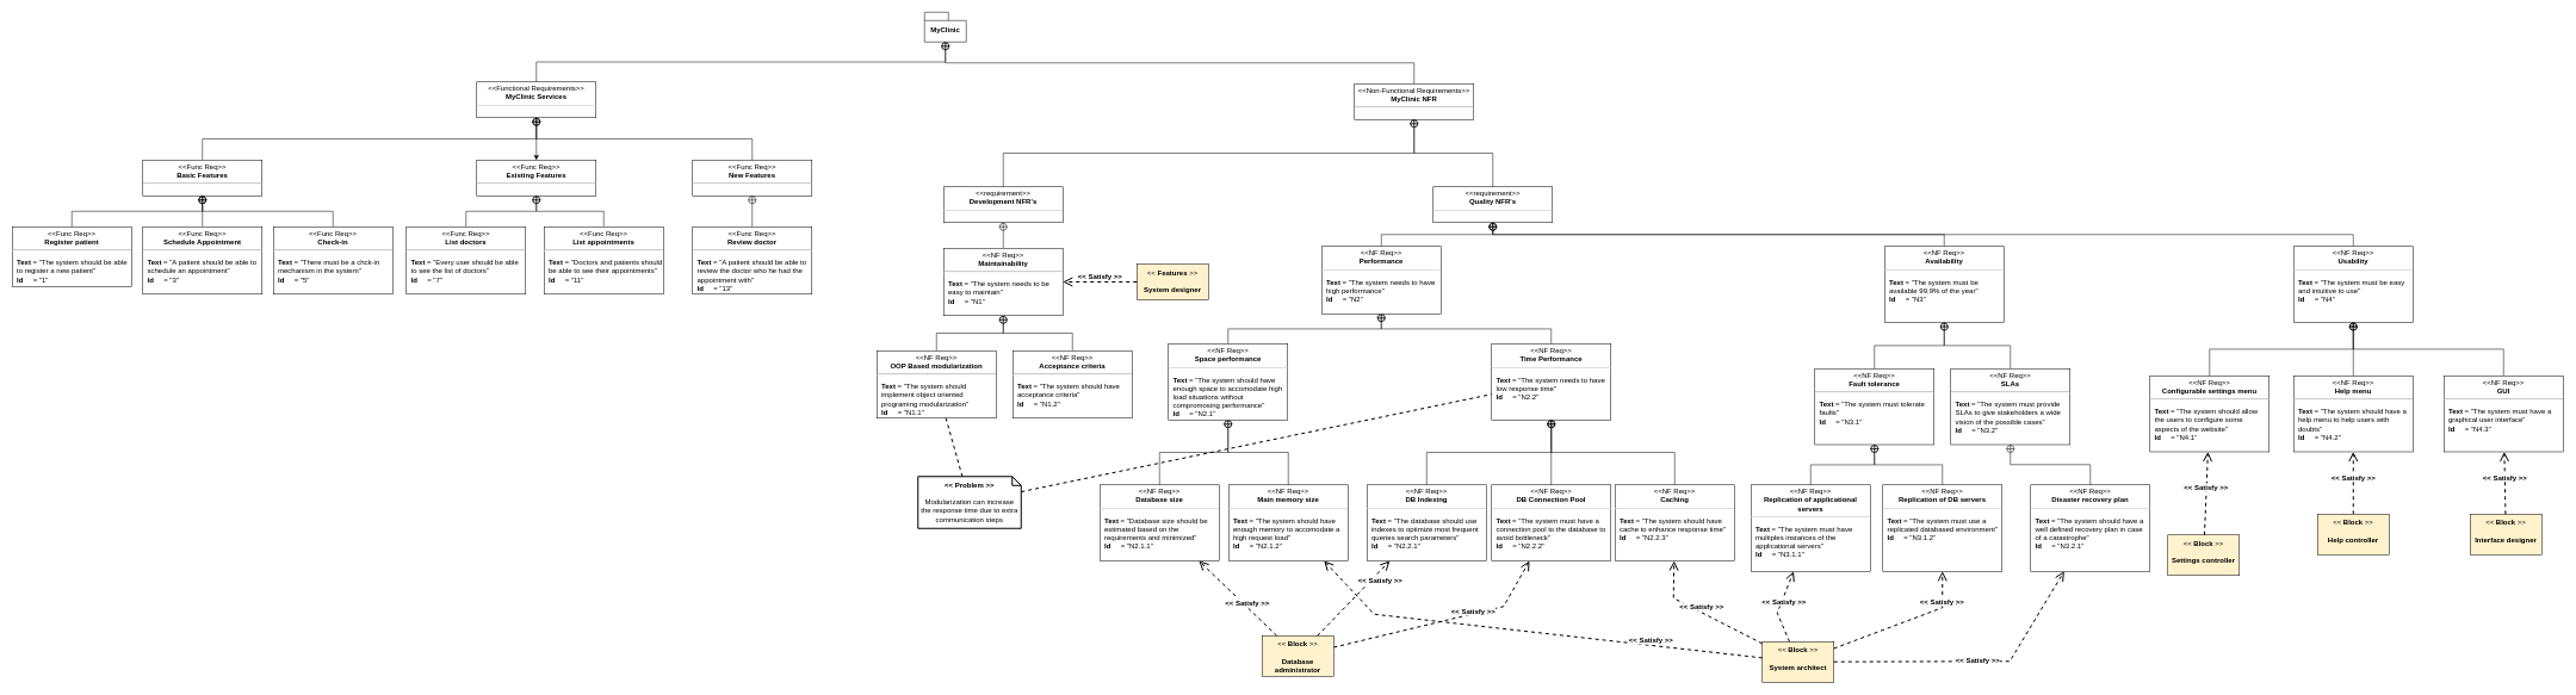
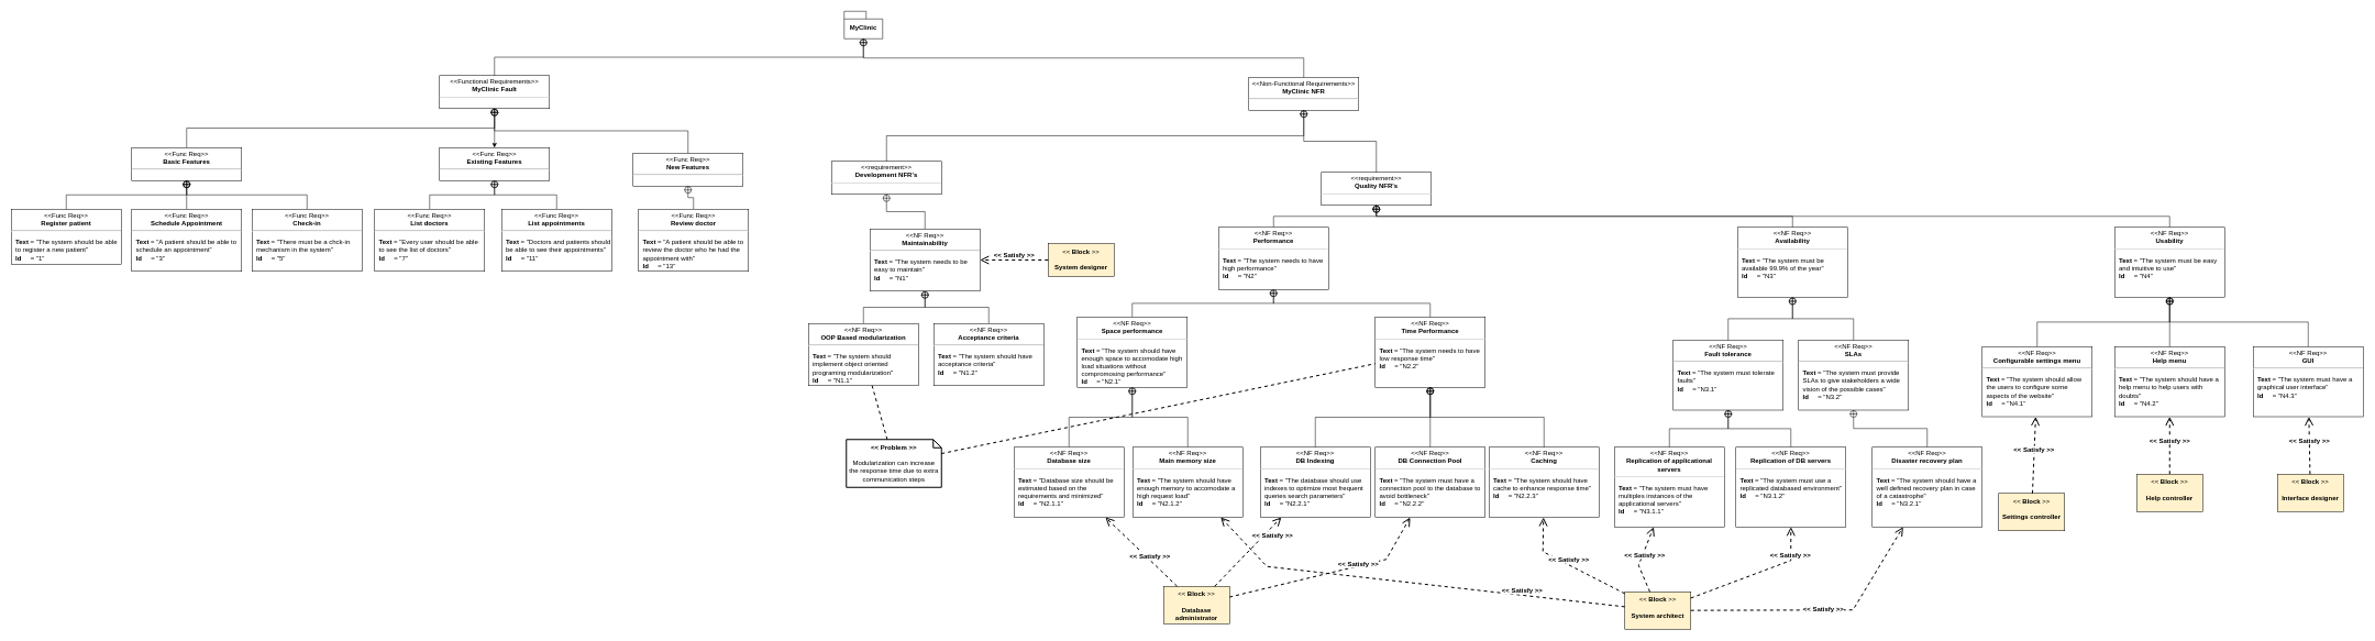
- <mxCell id="3" value="MyClinic" style="shape=folder;fontStyle=1;spacingTop=10;tabWidth=40;tabHeight=14;tabPosition=left;html=1;whiteSpace=wrap;" parent="1" vertex="1"><mxGeometry x="1550" y="20" width="70" height="50" as="geometry" /></mxCell>
+ <mxCell id="3" value="MyClinic" style="shape=folder;fontStyle=1;spacingTop=10;tabWidth=40;tabHeight=14;tabPosition=left;html=1;whiteSpace=wrap;" parent="1" vertex="1"><mxGeometry x="1535" y="20" width="70" height="50" as="geometry" /></mxCell>
- <mxCell id="2" value="&lt;p style=&quot;margin:0px;margin-top:4px;text-align:center;&quot;&gt;&amp;lt;&amp;lt;Functional Requirements&amp;gt;&amp;gt;&lt;br&gt;&lt;b&gt;MyClinic Services&lt;/b&gt;&lt;/p&gt;&lt;hr&gt;&lt;p&gt;&lt;/p&gt;&lt;p style=&quot;margin:0px;margin-left:8px;text-align:left;&quot;&gt;&lt;br&gt;&lt;/p&gt;" style="shape=rect;overflow=fill;html=1;whiteSpace=wrap;align=center;" parent="1" vertex="1"><mxGeometry x="799" y="137" width="200" height="60" as="geometry" /></mxCell>
+ <mxCell id="2" value="&lt;p style=&quot;margin:0px;margin-top:4px;text-align:center;&quot;&gt;&amp;lt;&amp;lt;Functional Requirements&amp;gt;&amp;gt;&lt;br&gt;&lt;b&gt;MyClinic Fault&lt;/b&gt;&lt;/p&gt;&lt;hr&gt;&lt;p&gt;&lt;/p&gt;&lt;p style=&quot;margin:0px;margin-left:8px;text-align:left;&quot;&gt;&lt;br&gt;&lt;/p&gt;" style="shape=rect;overflow=fill;html=1;whiteSpace=wrap;align=center;" parent="1" vertex="1"><mxGeometry x="799" y="137" width="200" height="60" as="geometry" /></mxCell>
- <mxCell id="7" value="&lt;p style=&quot;margin:0px;margin-top:4px;text-align:center;&quot;&gt;&amp;lt;&amp;lt;Func Req&amp;gt;&amp;gt;&lt;br&gt;&lt;b&gt;New Features&lt;/b&gt;&lt;/p&gt;&lt;hr&gt;&lt;p&gt;&lt;/p&gt;&lt;p style=&quot;margin:0px;margin-left:8px;text-align:left;&quot;&gt;&lt;br&gt;&lt;/p&gt;" style="shape=rect;overflow=fill;html=1;whiteSpace=wrap;align=center;" parent="1" vertex="1"><mxGeometry x="1161" y="268" width="200" height="60" as="geometry" /></mxCell>
+ <mxCell id="7" value="&lt;p style=&quot;margin:0px;margin-top:4px;text-align:center;&quot;&gt;&amp;lt;&amp;lt;Func Req&amp;gt;&amp;gt;&lt;br&gt;&lt;b&gt;New Features&lt;/b&gt;&lt;/p&gt;&lt;hr&gt;&lt;p&gt;&lt;/p&gt;&lt;p style=&quot;margin:0px;margin-left:8px;text-align:left;&quot;&gt;&lt;br&gt;&lt;/p&gt;" style="shape=rect;overflow=fill;html=1;whiteSpace=wrap;align=center;" parent="1" vertex="1"><mxGeometry x="1151" y="278" width="200" height="60" as="geometry" /></mxCell>
- <mxCell id="8" value="&lt;p style=&quot;margin:0px;margin-top:4px;text-align:center;&quot;&gt;&amp;lt;&amp;lt;requirement&amp;gt;&amp;gt;&lt;br&gt;&lt;b&gt;Development NFR's&lt;/b&gt;&lt;/p&gt;&lt;hr&gt;&lt;p&gt;&lt;/p&gt;&lt;p style=&quot;margin:0px;margin-left:8px;text-align:left;&quot;&gt;&lt;br&gt;&lt;/p&gt;" style="shape=rect;overflow=fill;html=1;whiteSpace=wrap;align=center;" parent="1" vertex="1"><mxGeometry x="1582" y="313" width="200" height="60" as="geometry" /></mxCell>
+ <mxCell id="8" value="&lt;p style=&quot;margin:0px;margin-top:4px;text-align:center;&quot;&gt;&amp;lt;&amp;lt;requirement&amp;gt;&amp;gt;&lt;br&gt;&lt;b&gt;Development NFR's&lt;/b&gt;&lt;/p&gt;&lt;hr&gt;&lt;p&gt;&lt;/p&gt;&lt;p style=&quot;margin:0px;margin-left:8px;text-align:left;&quot;&gt;&lt;br&gt;&lt;/p&gt;" style="shape=rect;overflow=fill;html=1;whiteSpace=wrap;align=center;" parent="1" vertex="1"><mxGeometry x="1512" y="293" width="200" height="60" as="geometry" /></mxCell>
- <mxCell id="71" value="&amp;lt;&amp;lt; &lt;b&gt;Features &lt;/b&gt;&amp;gt;&amp;gt;&lt;div&gt;&lt;br&gt;&lt;b&gt;System designer&lt;/b&gt;&lt;/div&gt;" style="shape=rect;html=1;whiteSpace=wrap;align=center;verticalAlign=top;fillColor=#FFF2CC;" parent="1" vertex="1"><mxGeometry x="1906" y="442.5" width="120" height="60" as="geometry" /></mxCell>
+ <mxCell id="71" value="&amp;lt;&amp;lt; &lt;b&gt;Block &lt;/b&gt;&amp;gt;&amp;gt;&lt;div&gt;&lt;br&gt;&lt;b&gt;System designer&lt;/b&gt;&lt;/div&gt;" style="shape=rect;html=1;whiteSpace=wrap;align=center;verticalAlign=top;fillColor=#FFF2CC;" parent="1" vertex="1"><mxGeometry x="1906" y="442.5" width="120" height="60" as="geometry" /></mxCell>
